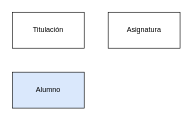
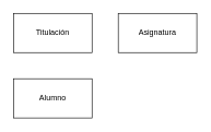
- <mxCell id="4" value="Alumno" style="rounded=0;whiteSpace=wrap;html=1;fillColor=#dae8fc;" vertex="1" parent="1"><mxGeometry x="20" y="120" width="120" height="60" as="geometry" /></mxCell>
+ <mxCell id="4" value="Alumno" style="rounded=0;whiteSpace=wrap;html=1;" vertex="1" parent="1"><mxGeometry x="20" y="120" width="120" height="60" as="geometry" /></mxCell>
